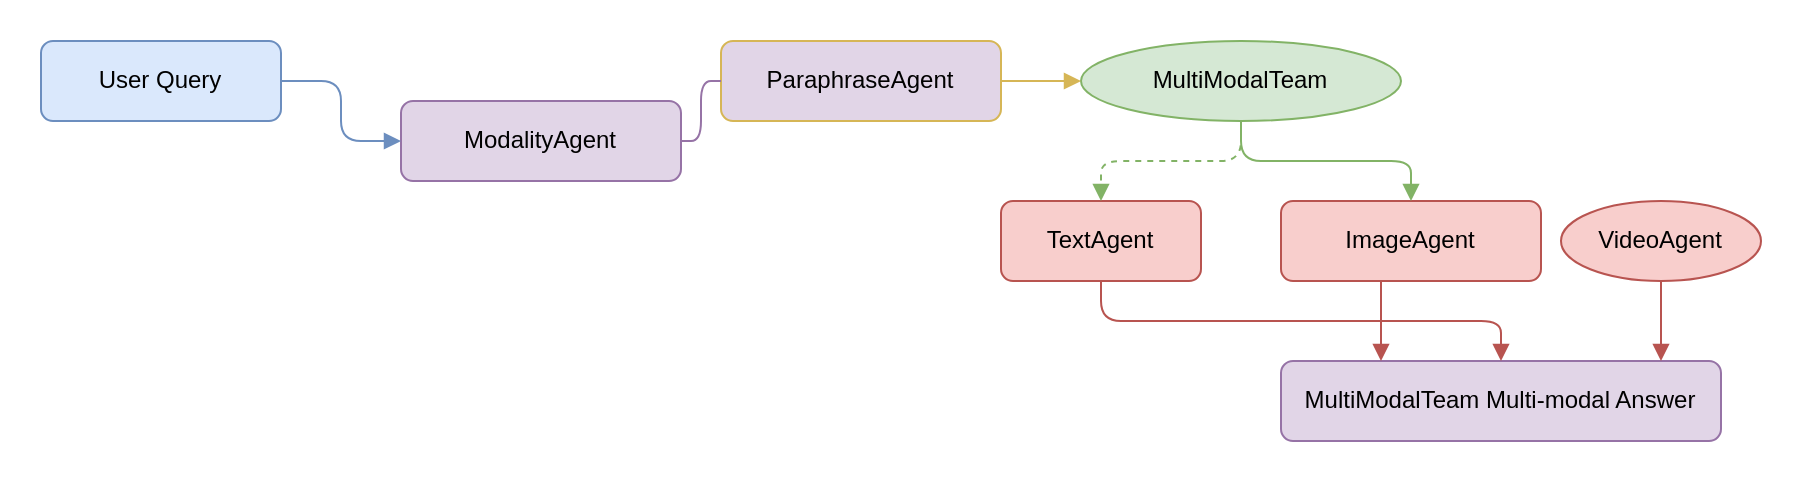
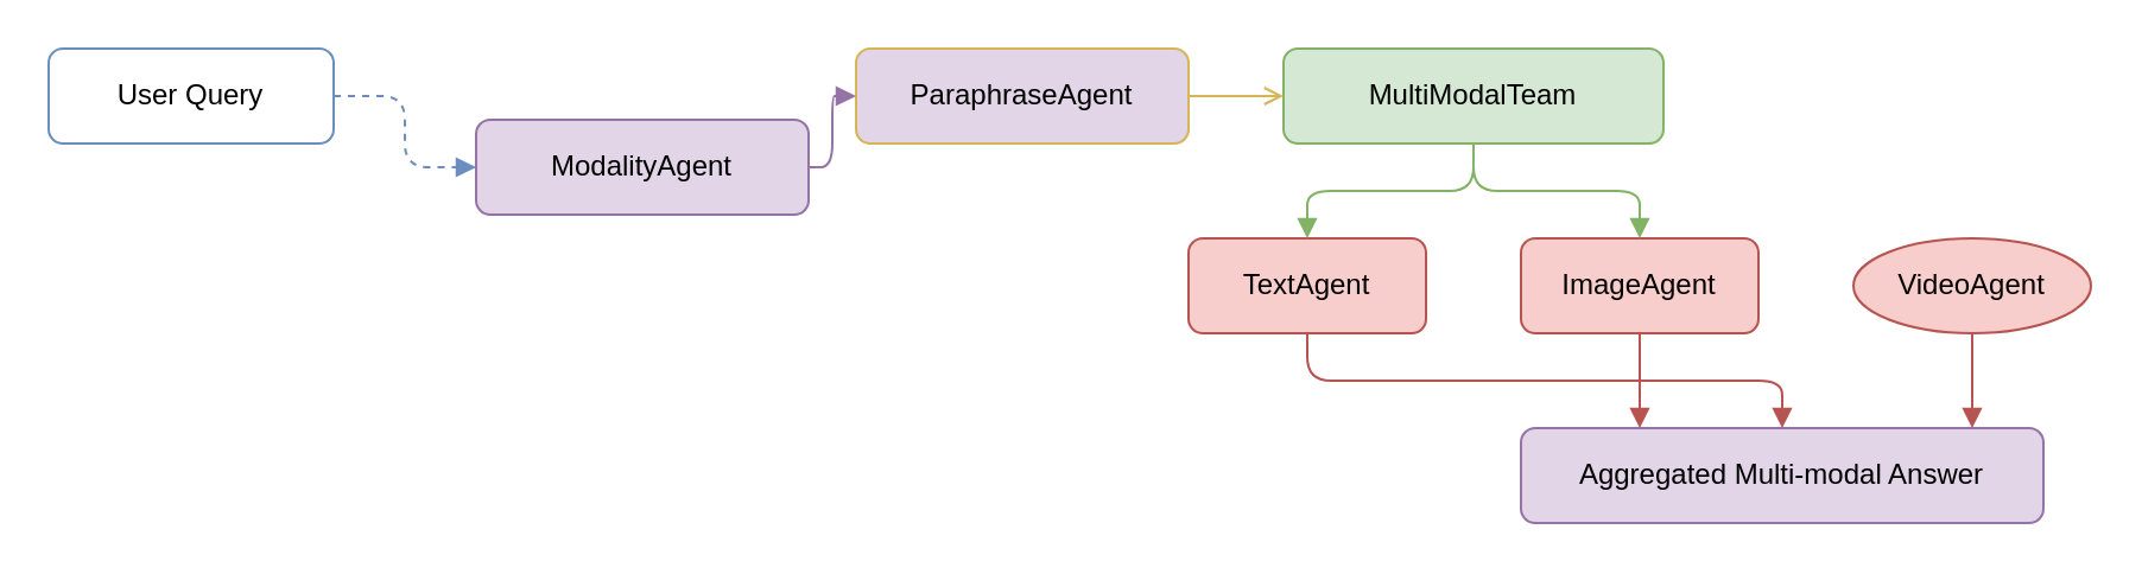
- <mxCell id="2" value="User Query" style="rounded=1;whiteSpace=wrap;html=1;fillColor=#dae8fc;strokeColor=#6c8ebf;" vertex="1" parent="1"><mxGeometry x="20" y="20" width="120" height="40" as="geometry" /></mxCell>
+ <mxCell id="2" value="User Query" style="rounded=1;whiteSpace=wrap;html=1;fillColor=#ffffff;strokeColor=#6c8ebf;" vertex="1" parent="1"><mxGeometry x="20" y="20" width="120" height="40" as="geometry" /></mxCell>
- <mxCell id="8" style="edgeStyle=orthogonalEdgeStyle;endArrow=block;html=1;strokeColor=#d6b656;" edge="1" parent="1" source="5" target="7"><mxGeometry relative="1" as="geometry" /></mxCell>
+ <mxCell id="8" style="edgeStyle=orthogonalEdgeStyle;endArrow=open;html=1;strokeColor=#d6b656;" edge="1" parent="1" source="5" target="7"><mxGeometry relative="1" as="geometry" /></mxCell>
- <mxCell id="7" value="MultiModalTeam" style="ellipse;whiteSpace=wrap;html=1;fillColor=#d5e8d4;strokeColor=#82b366;" vertex="1" parent="1"><mxGeometry x="540" y="20" width="160" height="40" as="geometry" /></mxCell>
+ <mxCell id="7" value="MultiModalTeam" style="rounded=1;whiteSpace=wrap;html=1;fillColor=#d5e8d4;strokeColor=#82b366;" vertex="1" parent="1"><mxGeometry x="540" y="20" width="160" height="40" as="geometry" /></mxCell>
- <mxCell id="6" style="edgeStyle=orthogonalEdgeStyle;endArrow=none;html=1;strokeColor=#9673a6;" edge="1" parent="1" source="3" target="5"><mxGeometry relative="1" as="geometry" /></mxCell>
+ <mxCell id="6" style="edgeStyle=orthogonalEdgeStyle;endArrow=block;html=1;strokeColor=#9673a6;" edge="1" parent="1" source="3" target="5"><mxGeometry relative="1" as="geometry" /></mxCell>
- <mxCell id="4" style="edgeStyle=orthogonalEdgeStyle;endArrow=block;html=1;strokeColor=#6c8ebf;" edge="1" parent="1" source="2" target="3"><mxGeometry relative="1" as="geometry" /></mxCell>
+ <mxCell id="4" style="edgeStyle=orthogonalEdgeStyle;endArrow=block;html=1;strokeColor=#6c8ebf;dashed=1;" edge="1" parent="1" source="2" target="3"><mxGeometry relative="1" as="geometry" /></mxCell>
- <mxCell id="12" style="edgeStyle=orthogonalEdgeStyle;endArrow=block;html=1;strokeColor=#82b366;dashed=1;" edge="1" parent="1" source="7" target="9"><mxGeometry relative="1" as="geometry" /></mxCell>
+ <mxCell id="12" style="edgeStyle=orthogonalEdgeStyle;endArrow=block;html=1;strokeColor=#82b366;" edge="1" parent="1" source="7" target="9"><mxGeometry relative="1" as="geometry" /></mxCell>
- <mxCell id="10" value="ImageAgent" style="rounded=1;whiteSpace=wrap;html=1;fillColor=#f8cecc;strokeColor=#b85450;" vertex="1" parent="1"><mxGeometry x="640" y="100" width="130" height="40" as="geometry" /></mxCell>
+ <mxCell id="10" value="ImageAgent" style="rounded=1;whiteSpace=wrap;html=1;fillColor=#f8cecc;strokeColor=#b85450;" vertex="1" parent="1"><mxGeometry x="640" y="100" width="100" height="40" as="geometry" /></mxCell>
- <mxCell id="14" value="MultiModalTeam Multi-modal Answer" style="rounded=1;whiteSpace=wrap;html=1;fillColor=#e1d5e7;strokeColor=#9673a6;" vertex="1" parent="1"><mxGeometry x="640" y="180" width="220" height="40" as="geometry" /></mxCell>
+ <mxCell id="14" value="Aggregated Multi-modal Answer" style="rounded=1;whiteSpace=wrap;html=1;fillColor=#e1d5e7;strokeColor=#9673a6;" vertex="1" parent="1"><mxGeometry x="640" y="180" width="220" height="40" as="geometry" /></mxCell>
